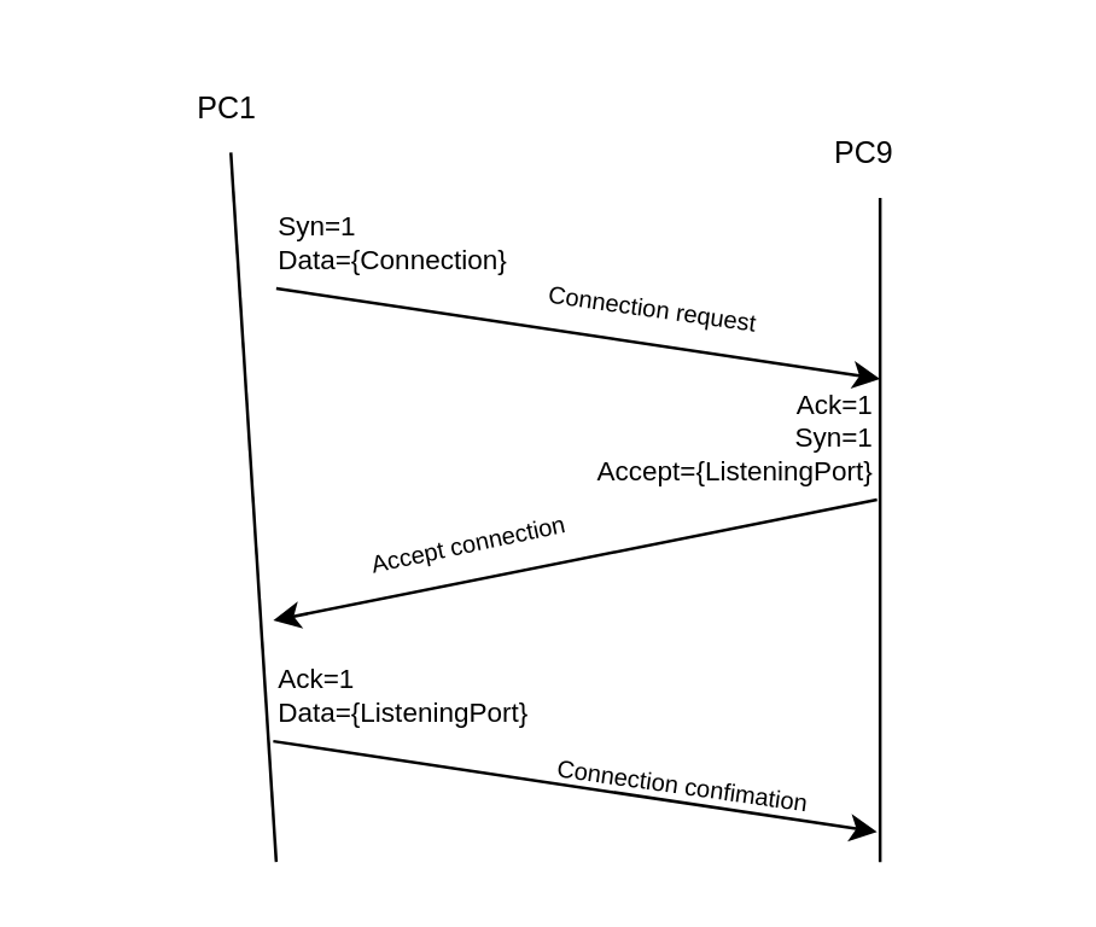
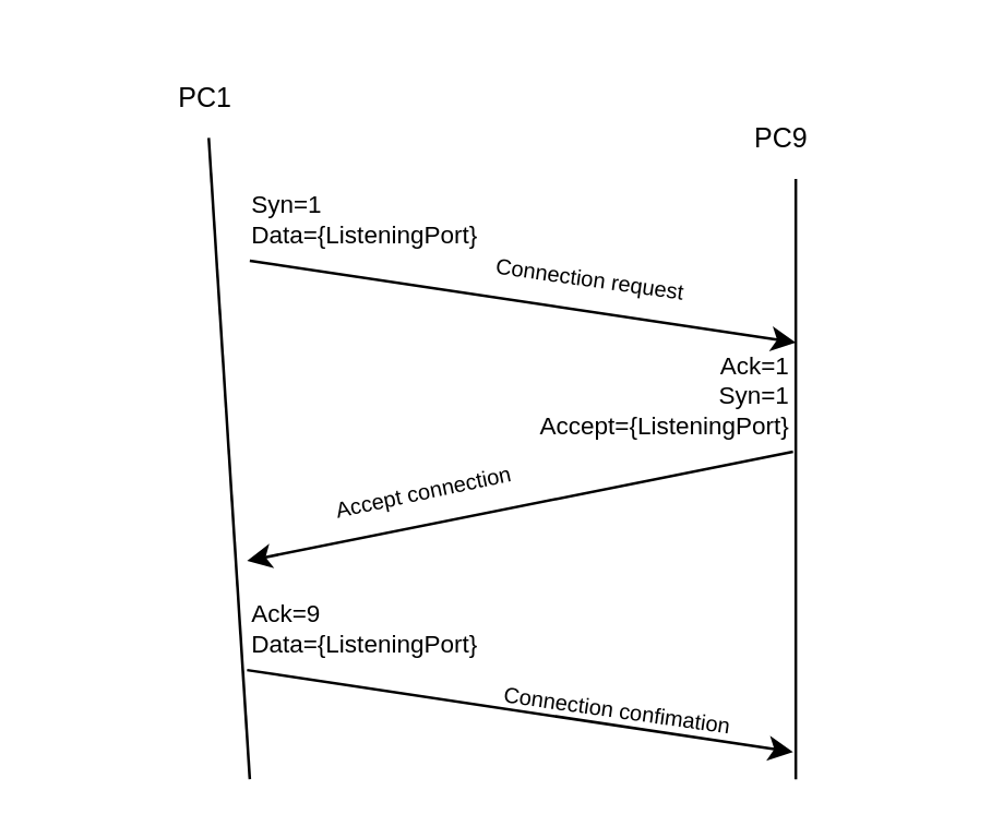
- <mxCell id="8" value="&lt;div style=&quot;font-size: 9px;&quot;&gt;Syn=1&lt;/div&gt;&lt;div style=&quot;font-size: 9px;&quot;&gt;Data={Connection}&lt;/div&gt;" style="text;html=1;align=left;verticalAlign=middle;whiteSpace=wrap;rounded=0;fontSize=9;" parent="1" vertex="1"><mxGeometry x="90" y="65" width="110" height="30" as="geometry" /></mxCell>
+ <mxCell id="8" value="&lt;div style=&quot;font-size: 9px;&quot;&gt;Syn=1&lt;/div&gt;&lt;div style=&quot;font-size: 9px;&quot;&gt;Data={ListeningPort}&lt;/div&gt;" style="text;html=1;align=left;verticalAlign=middle;whiteSpace=wrap;rounded=0;fontSize=9;" parent="1" vertex="1"><mxGeometry x="90" y="65" width="110" height="30" as="geometry" /></mxCell>
- <mxCell id="11" value="&lt;div style=&quot;font-size: 9px;&quot;&gt;Ack=1&lt;/div&gt;&lt;div style=&quot;font-size: 9px;&quot;&gt;Data={ListeningPort}&lt;/div&gt;" style="text;html=1;align=left;verticalAlign=middle;whiteSpace=wrap;rounded=0;fontSize=9;" parent="1" vertex="1"><mxGeometry x="90" y="215" width="110" height="30" as="geometry" /></mxCell>
+ <mxCell id="11" value="&lt;div style=&quot;font-size: 9px;&quot;&gt;Ack=9&lt;/div&gt;&lt;div style=&quot;font-size: 9px;&quot;&gt;Data={ListeningPort}&lt;/div&gt;" style="text;html=1;align=left;verticalAlign=middle;whiteSpace=wrap;rounded=0;fontSize=9;" parent="1" vertex="1"><mxGeometry x="90" y="215" width="110" height="30" as="geometry" /></mxCell>
